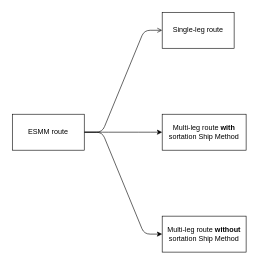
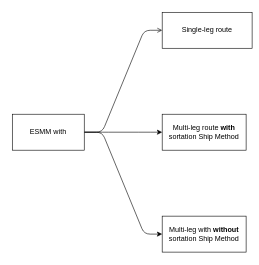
- <mxCell id="6" value="Single-leg route" style="rounded=0;whiteSpace=wrap;html=1;" parent="1" vertex="1"><mxGeometry x="270" y="20" width="120" height="60" as="geometry" /></mxCell>
+ <mxCell id="6" value="Single-leg route" style="rounded=0;whiteSpace=wrap;html=1;" parent="1" vertex="1"><mxGeometry x="270" y="20" width="150" height="60" as="geometry" /></mxCell>
- <mxCell id="5" value="ESMM route" style="rounded=0;whiteSpace=wrap;html=1;" parent="1" vertex="1"><mxGeometry x="20" y="190" width="120" height="60" as="geometry" /></mxCell>
+ <mxCell id="5" value="ESMM with" style="rounded=0;whiteSpace=wrap;html=1;" parent="1" vertex="1"><mxGeometry x="20" y="190" width="120" height="60" as="geometry" /></mxCell>
- <mxCell id="8" value="Multi-leg route &lt;b&gt;without&lt;/b&gt; sortation Ship Method" style="rounded=0;whiteSpace=wrap;html=1;" parent="1" vertex="1"><mxGeometry x="270" y="360" width="140" height="60" as="geometry" /></mxCell>
+ <mxCell id="8" value="Multi-leg with &lt;b&gt;without&lt;/b&gt; sortation Ship Method" style="rounded=0;whiteSpace=wrap;html=1;" parent="1" vertex="1"><mxGeometry x="270" y="360" width="140" height="60" as="geometry" /></mxCell>
